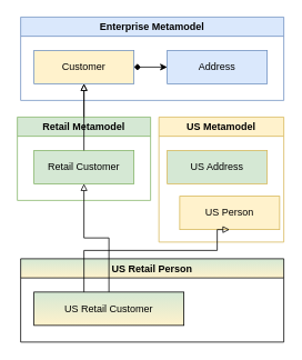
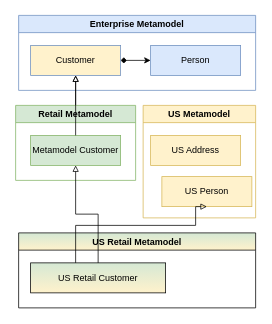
- <mxCell id="5" value="Address" style="rounded=0;whiteSpace=wrap;html=1;fillColor=#dae8fc;strokeColor=#6c8ebf;" vertex="1" parent="2"><mxGeometry x="176" y="40" width="120" height="40" as="geometry" /></mxCell>
+ <mxCell id="5" value="Person" style="rounded=0;whiteSpace=wrap;html=1;fillColor=#dae8fc;strokeColor=#6c8ebf;" vertex="1" parent="2"><mxGeometry x="176" y="40" width="120" height="40" as="geometry" /></mxCell>
- <mxCell id="8" value="Retail Customer" style="rounded=0;whiteSpace=wrap;html=1;fillColor=#d5e8d4;strokeColor=#82b366;" vertex="1" parent="7"><mxGeometry x="20" y="40" width="120" height="40" as="geometry" /></mxCell>
+ <mxCell id="8" value="Metamodel Customer" style="rounded=0;whiteSpace=wrap;html=1;fillColor=#d5e8d4;strokeColor=#82b366;" vertex="1" parent="7"><mxGeometry x="20" y="40" width="120" height="40" as="geometry" /></mxCell>
- <mxCell id="10" value="US Address" style="rounded=0;whiteSpace=wrap;html=1;fillColor=#d5e8d4;strokeColor=#d6b656;" vertex="1" parent="9"><mxGeometry x="10" y="40" width="120" height="40" as="geometry" /></mxCell>
+ <mxCell id="10" value="US Address" style="rounded=0;whiteSpace=wrap;html=1;fillColor=#fff2cc;strokeColor=#d6b656;" vertex="1" parent="9"><mxGeometry x="10" y="40" width="120" height="40" as="geometry" /></mxCell>
- <mxCell id="13" value="US Retail Person" style="swimlane;whiteSpace=wrap;html=1;swimlaneFillColor=default;gradientColor=#fff2cc;fillColor=#d5e8d4;" vertex="1" parent="1"><mxGeometry x="24" y="310" width="316" height="100" as="geometry" /></mxCell>
+ <mxCell id="13" value="US Retail Metamodel" style="swimlane;whiteSpace=wrap;html=1;swimlaneFillColor=default;gradientColor=#fff2cc;fillColor=#d5e8d4;" vertex="1" parent="1"><mxGeometry x="24" y="310" width="316" height="100" as="geometry" /></mxCell>
